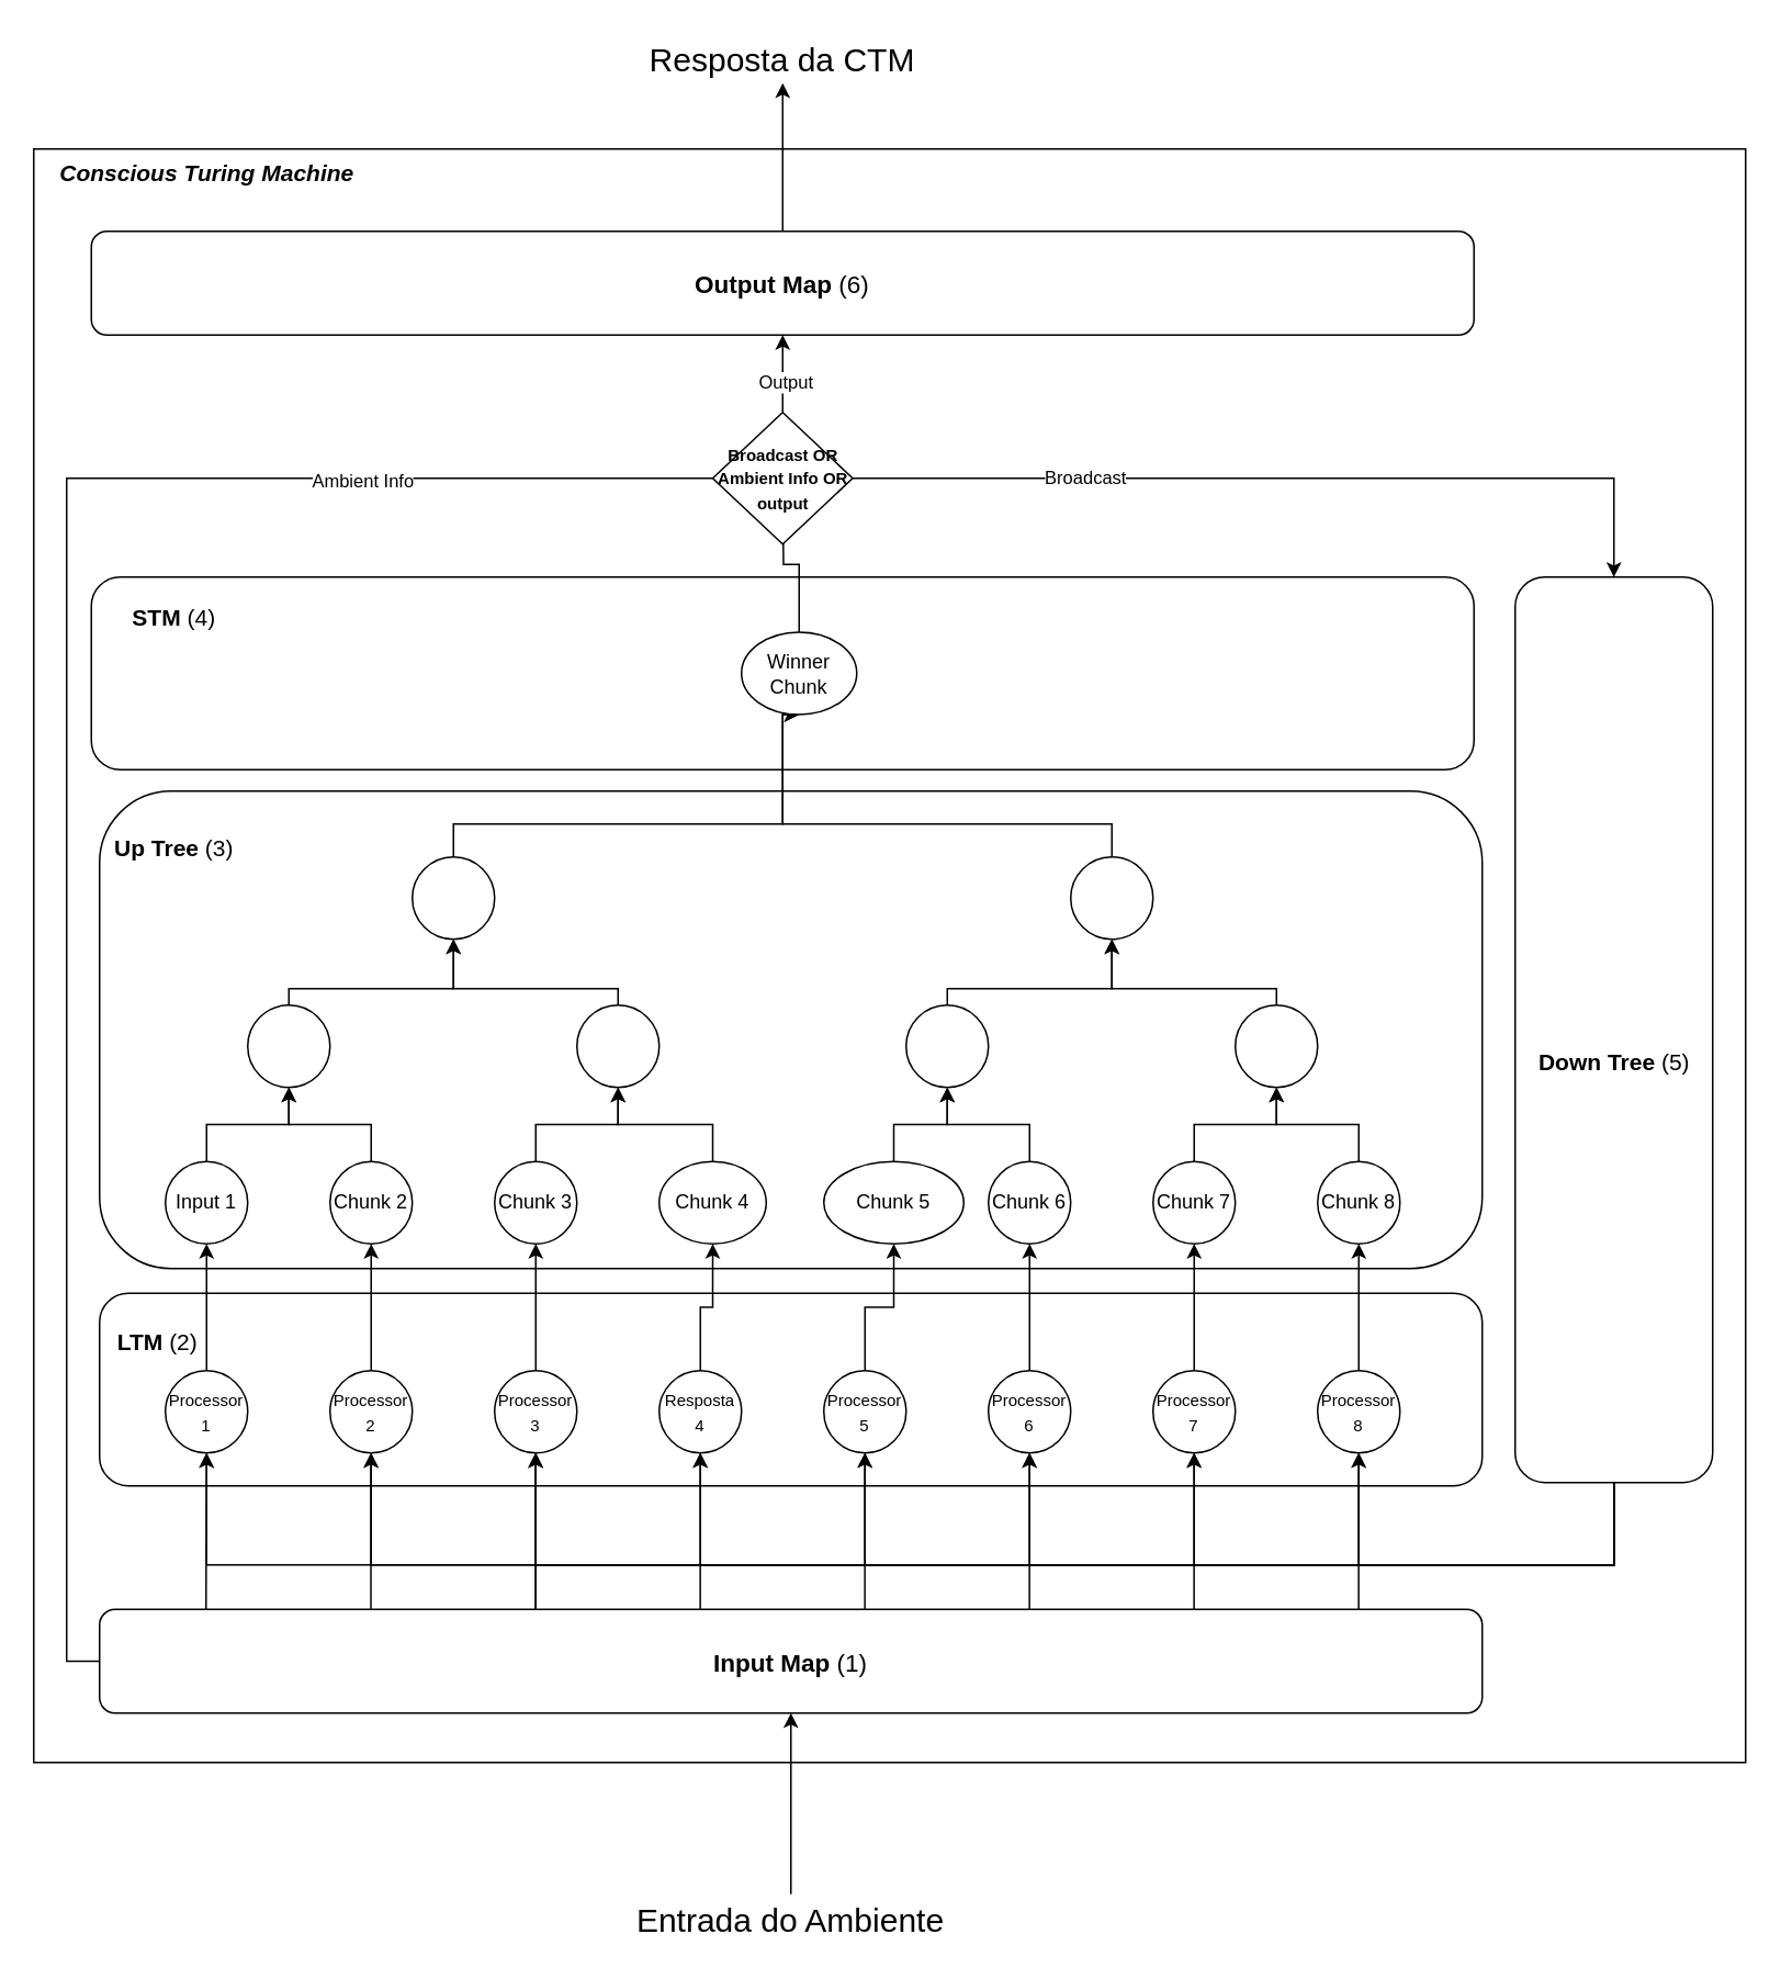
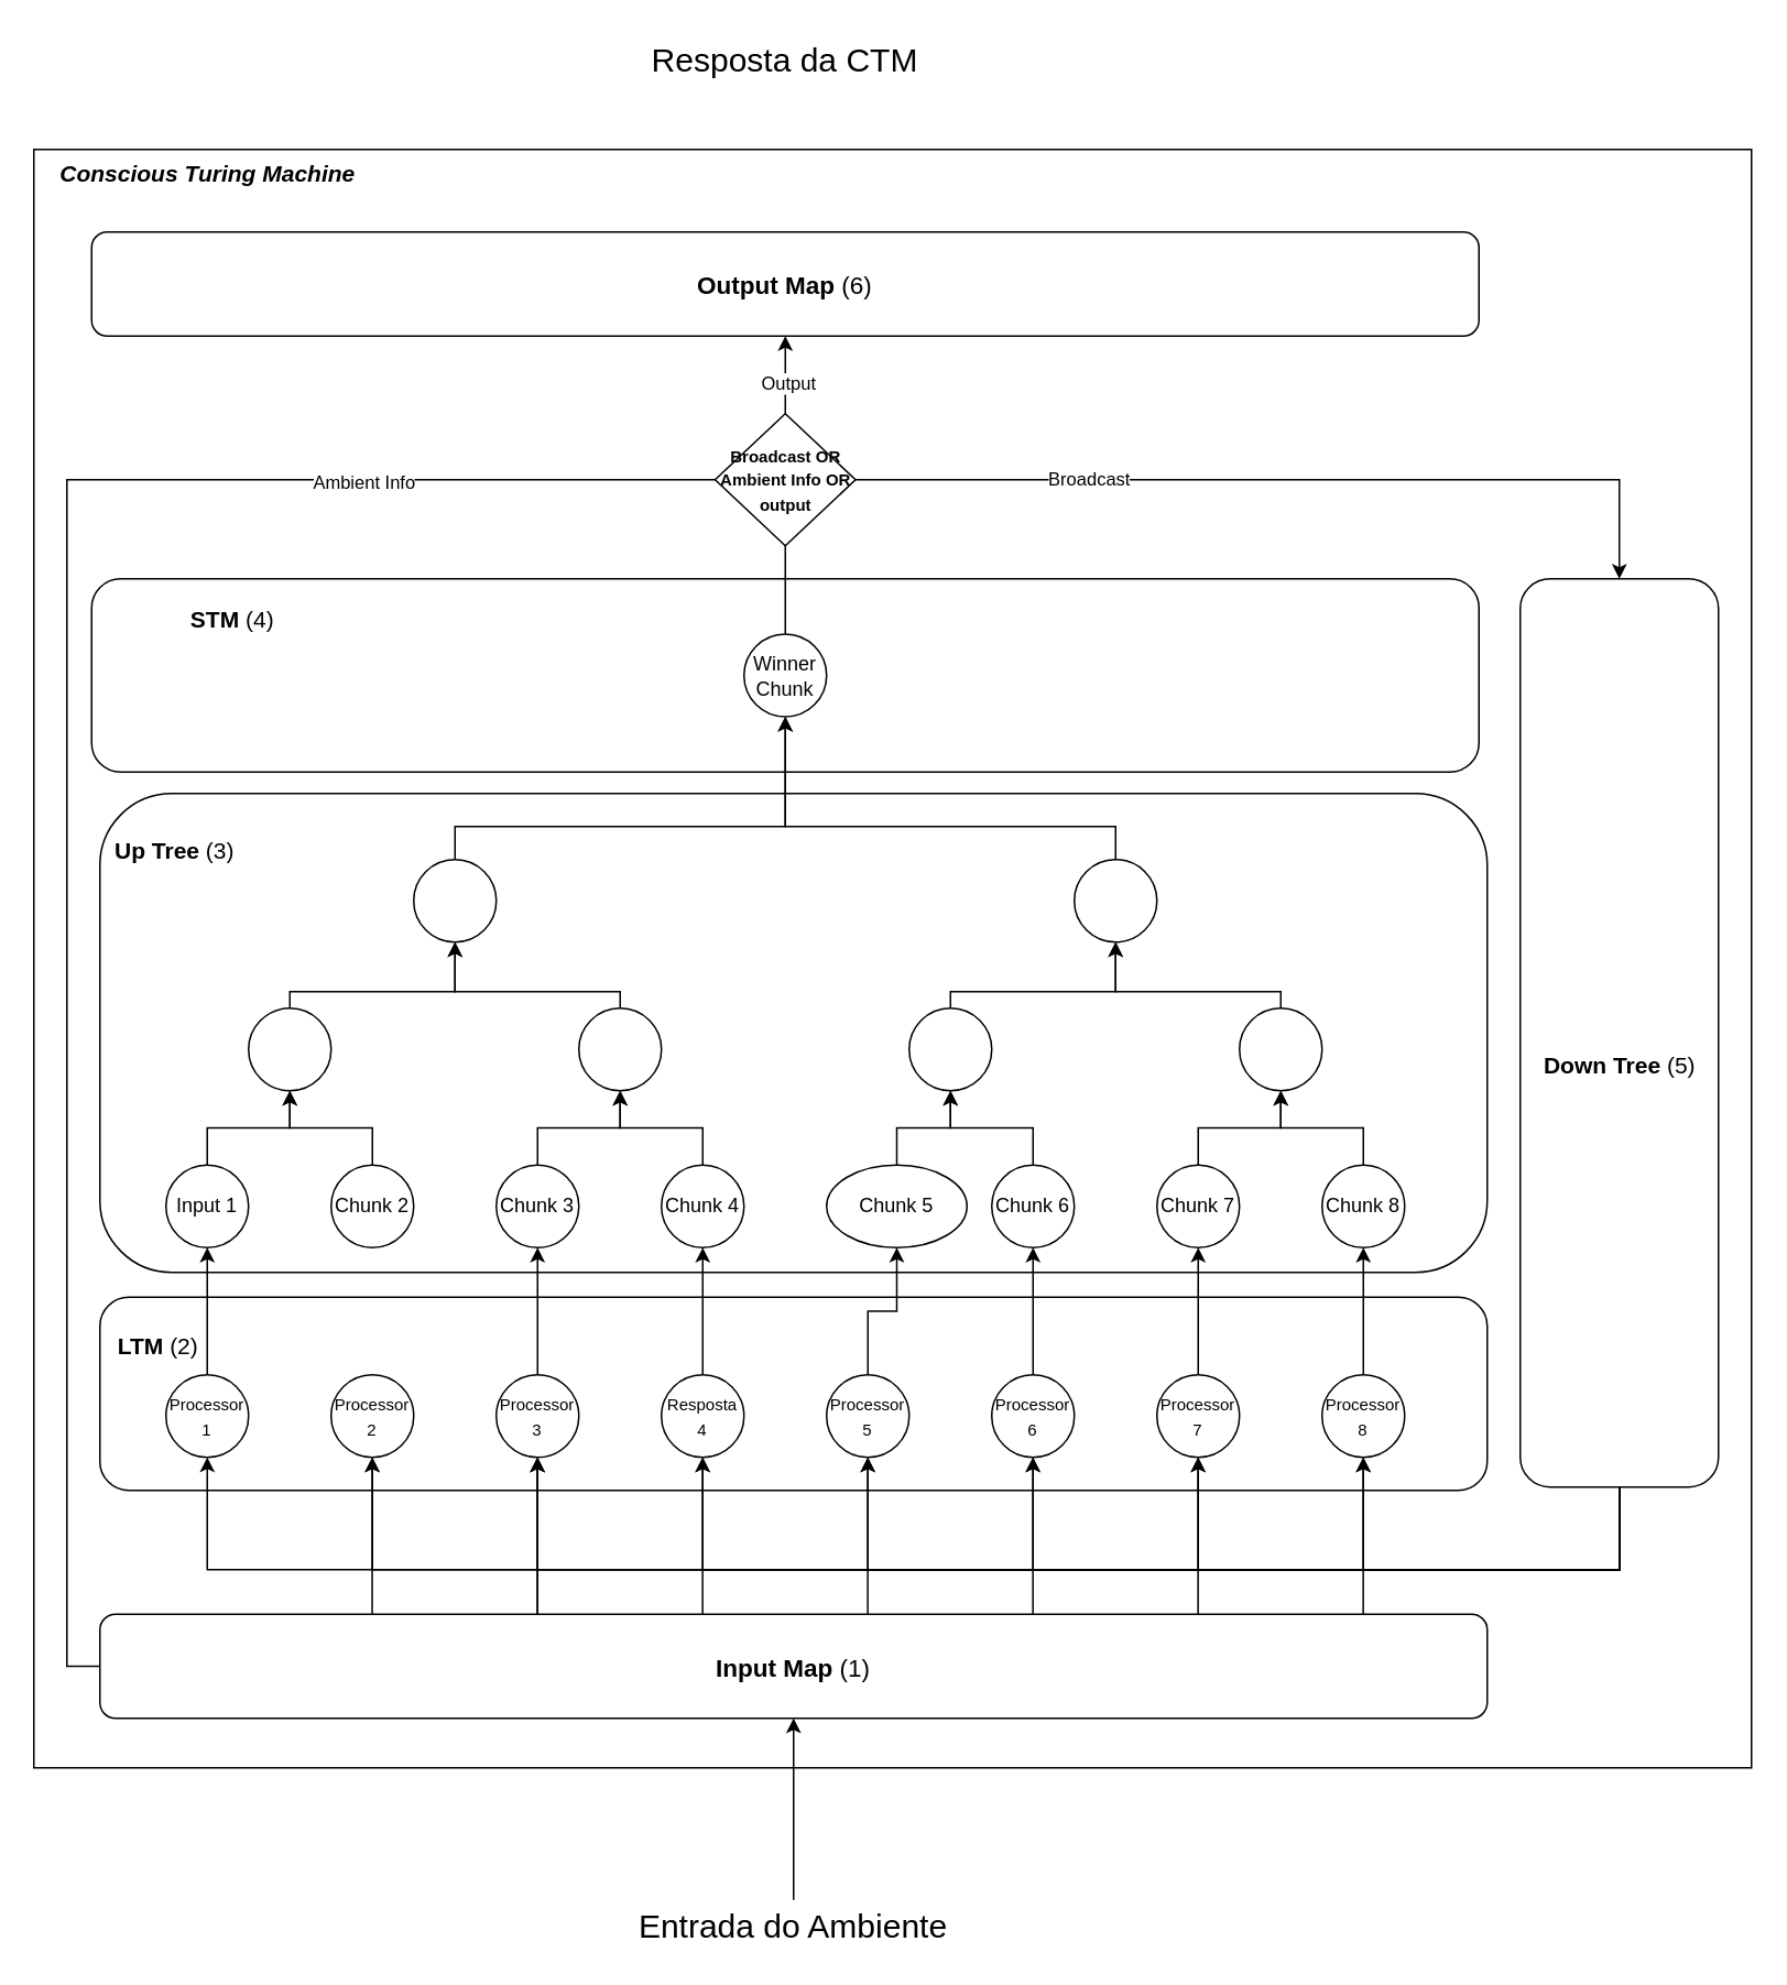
- <mxCell id="73" value="" style="edgeStyle=orthogonalEdgeStyle;rounded=0;orthogonalLoop=1;jettySize=auto;html=1;" edge="1" parent="1" source="74" target="78"><mxGeometry relative="1" as="geometry" /></mxCell>
- <mxCell id="70" value="&lt;font style=&quot;font-size: 14px;&quot;&gt;&lt;b&gt;STM &lt;/b&gt;(4)&lt;/font&gt;" style="text;html=1;align=center;verticalAlign=middle;resizable=0;points=[];autosize=1;strokeColor=none;fillColor=none;" vertex="1" parent="1"><mxGeometry x="70" width="70" height="30" as="geometry" y="360" /></mxCell>
+ <mxCell id="70" value="&lt;font style=&quot;font-size: 14px;&quot;&gt;&lt;b&gt;STM &lt;/b&gt;(4)&lt;/font&gt;" style="text;html=1;align=center;verticalAlign=middle;resizable=0;points=[];autosize=1;strokeColor=none;fillColor=none;" vertex="1" parent="1"><mxGeometry x="105" y="360" width="70" height="30" as="geometry" /></mxCell>
- <mxCell id="35" value="Winner&lt;div&gt;Chunk&lt;/div&gt;" style="ellipse;whiteSpace=wrap;html=1;aspect=fixed;" vertex="1" parent="1"><mxGeometry x="450" y="383.5" width="70" height="50" as="geometry" /></mxCell>
+ <mxCell id="35" value="Winner&lt;div&gt;Chunk&lt;/div&gt;" style="ellipse;whiteSpace=wrap;html=1;aspect=fixed;" vertex="1" parent="1"><mxGeometry x="450" y="383.5" width="50" height="50" as="geometry" /></mxCell>
- <mxCell id="43" value="Chunk 4" style="ellipse;whiteSpace=wrap;html=1;aspect=fixed;" vertex="1" parent="1"><mxGeometry x="400" y="705" width="65" height="50" as="geometry" /></mxCell>
+ <mxCell id="43" value="Chunk 4" style="ellipse;whiteSpace=wrap;html=1;aspect=fixed;" vertex="1" parent="1"><mxGeometry x="400" y="705" width="50" height="50" as="geometry" /></mxCell>
- <mxCell id="10" value="" style="edgeStyle=orthogonalEdgeStyle;rounded=0;orthogonalLoop=1;jettySize=auto;html=1;" edge="1" parent="1" source="11" target="39"><mxGeometry relative="1" as="geometry" /></mxCell>
- <mxCell id="79" value="" style="endArrow=classic;html=1;rounded=0;entryX=0.5;entryY=1;entryDx=0;entryDy=0;exitX=0.077;exitY=0;exitDx=0;exitDy=0;exitPerimeter=0;" edge="1" parent="1" source="72" target="7"><mxGeometry width="50" height="50" relative="1" as="geometry"><mxPoint x="125" y="950" as="sourcePoint" /><mxPoint x="-218.889" y="898.37" as="targetPoint" /></mxGeometry></mxCell>
